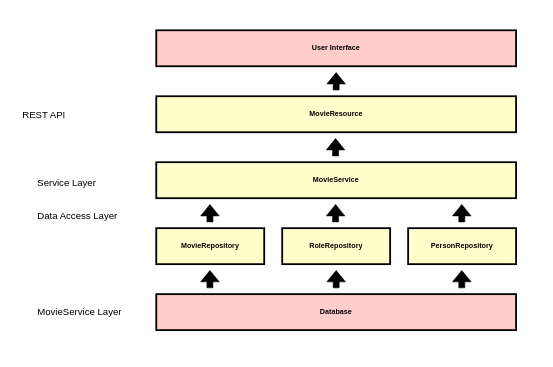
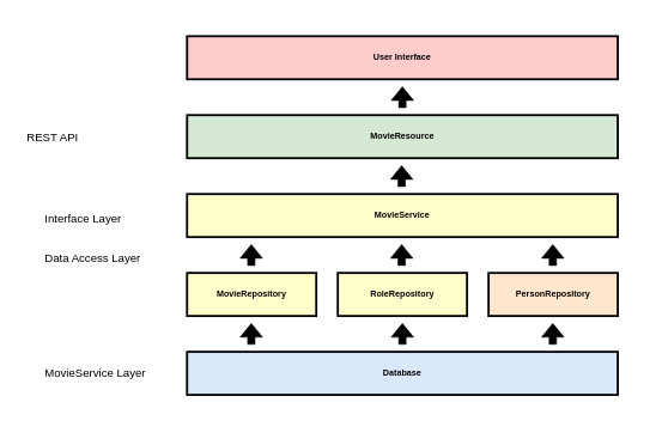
- <mxCell id="6" value="MovieResource" style="whiteSpace=wrap;align=center;verticalAlign=middle;fontStyle=1;strokeWidth=3;fillColor=#FFFFCC" vertex="1" parent="1"><mxGeometry x="260" y="160" width="600" height="60" as="geometry" /></mxCell>
+ <mxCell id="6" value="MovieResource" style="whiteSpace=wrap;align=center;verticalAlign=middle;fontStyle=1;strokeWidth=3;fillColor=#d5e8d4;" vertex="1" parent="1"><mxGeometry x="260" y="160" width="600" height="60" as="geometry" /></mxCell>
- <mxCell id="18" value="Service Layer&lt;br style=&quot;font-size: 16px&quot;&gt;" style="text;html=1;strokeColor=none;fillColor=none;align=left;verticalAlign=middle;whiteSpace=wrap;rounded=0;fontSize=16;" vertex="1" parent="1"><mxGeometry x="60" y="295" width="200" height="20" as="geometry" /></mxCell>
+ <mxCell id="18" value="Interface Layer&lt;br style=&quot;font-size: 16px&quot;&gt;" style="text;html=1;strokeColor=none;fillColor=none;align=left;verticalAlign=middle;whiteSpace=wrap;rounded=0;fontSize=16;" vertex="1" parent="1"><mxGeometry x="60" y="295" width="200" height="20" as="geometry" /></mxCell>
- <mxCell id="3" value="PersonRepository" style="whiteSpace=wrap;align=center;verticalAlign=middle;fontStyle=1;strokeWidth=3;fillColor=#FFFFCC" parent="1" vertex="1"><mxGeometry x="680" y="380" width="180" height="60" as="geometry" /></mxCell>
+ <mxCell id="3" value="PersonRepository" style="whiteSpace=wrap;align=center;verticalAlign=middle;fontStyle=1;strokeWidth=3;fillColor=#ffe6cc;" parent="1" vertex="1"><mxGeometry x="680" y="380" width="180" height="60" as="geometry" /></mxCell>
- <mxCell id="7" value="Database" style="whiteSpace=wrap;html=1;fillColor=#FFCCCC;fontStyle=1;strokeWidth=3;" vertex="1" parent="1"><mxGeometry x="260" y="490" width="600" height="60" as="geometry" /></mxCell>
+ <mxCell id="7" value="Database" style="whiteSpace=wrap;html=1;fillColor=#dae8fc;fontStyle=1;strokeWidth=3;" vertex="1" parent="1"><mxGeometry x="260" y="490" width="600" height="60" as="geometry" /></mxCell>
